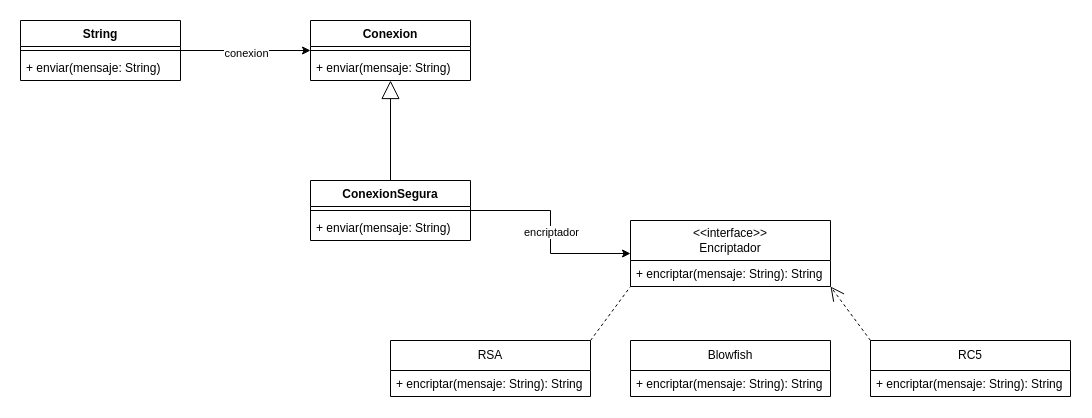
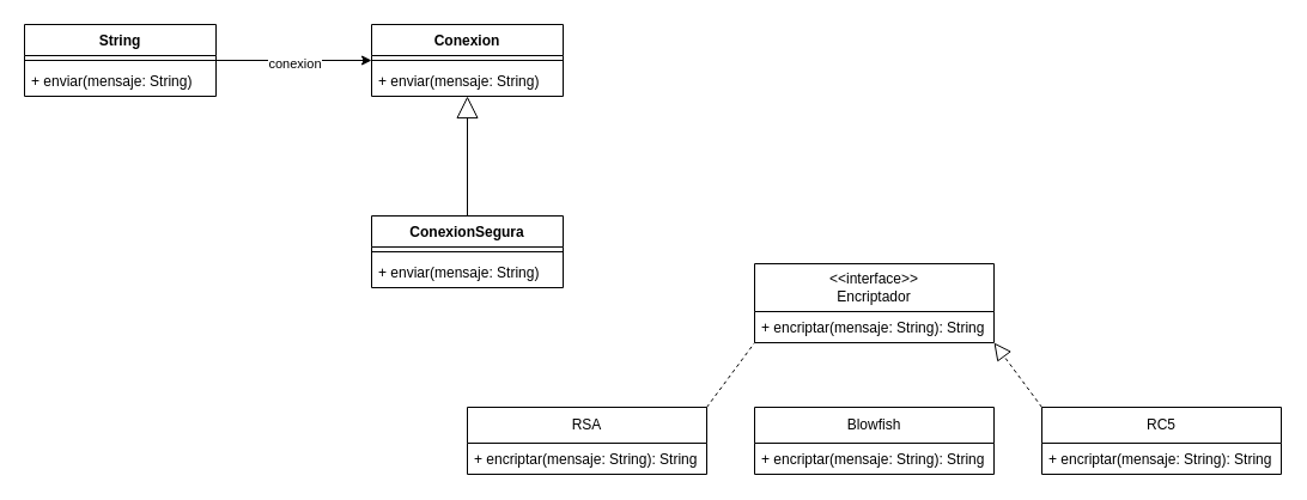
- <mxCell id="10" style="edgeStyle=orthogonalEdgeStyle;rounded=0;orthogonalLoop=1;jettySize=auto;html=1;exitX=1;exitY=0.5;exitDx=0;exitDy=0;entryX=0;entryY=0.5;entryDx=0;entryDy=0;" edge="1" parent="1" source="12" target="16"><mxGeometry relative="1" as="geometry" /></mxCell>
- <mxCell id="11" value="&lt;div&gt;encriptador&lt;/div&gt;" style="edgeLabel;html=1;align=center;verticalAlign=middle;resizable=0;points=[];" vertex="1" connectable="0" parent="10"><mxGeometry x="-0.005" relative="1" as="geometry"><mxPoint as="offset" /></mxGeometry></mxCell>
- <mxCell id="25" value="" style="endArrow=open;dashed=1;endFill=0;endSize=12;html=1;rounded=0;exitX=0;exitY=0;exitDx=0;exitDy=0;entryX=1;entryY=1;entryDx=0;entryDy=0;" edge="1" parent="1" source="22" target="16"><mxGeometry width="160" relative="1" as="geometry"><mxPoint x="900" y="220" as="sourcePoint" /><mxPoint x="1060" y="220" as="targetPoint" /></mxGeometry></mxCell>
+ <mxCell id="25" value="" style="endArrow=block;dashed=1;endFill=0;endSize=12;html=1;rounded=0;exitX=0;exitY=0;exitDx=0;exitDy=0;entryX=1;entryY=1;entryDx=0;entryDy=0;" edge="1" parent="1" source="22" target="16"><mxGeometry width="160" relative="1" as="geometry"><mxPoint x="900" y="220" as="sourcePoint" /><mxPoint x="1060" y="220" as="targetPoint" /></mxGeometry></mxCell>
